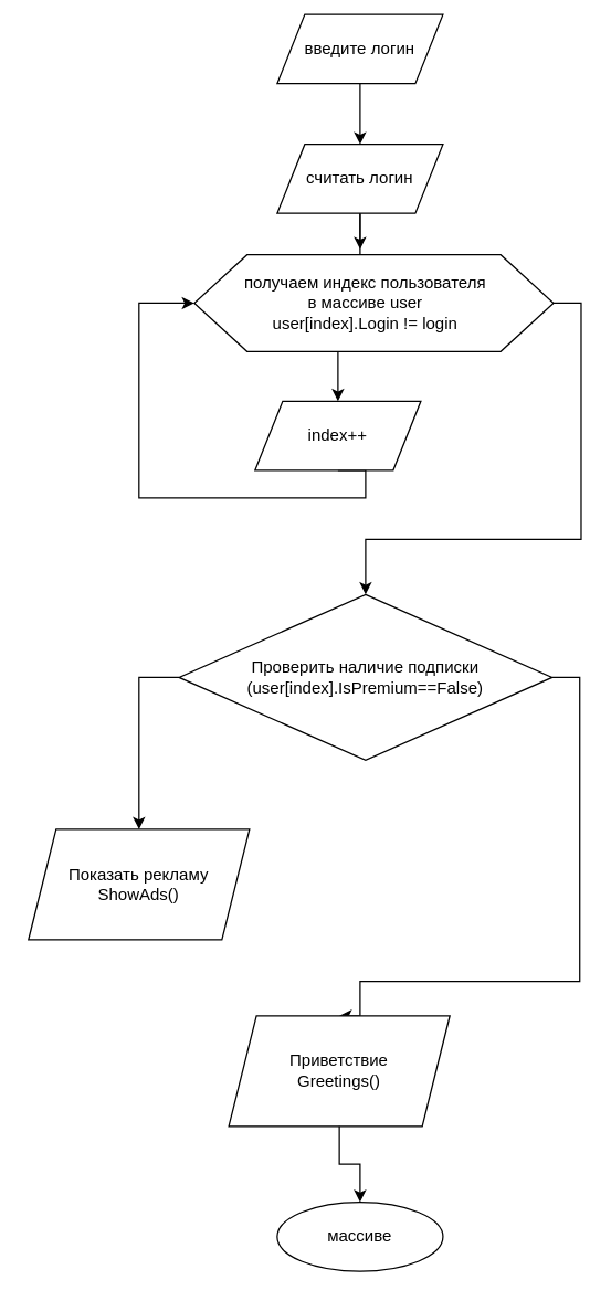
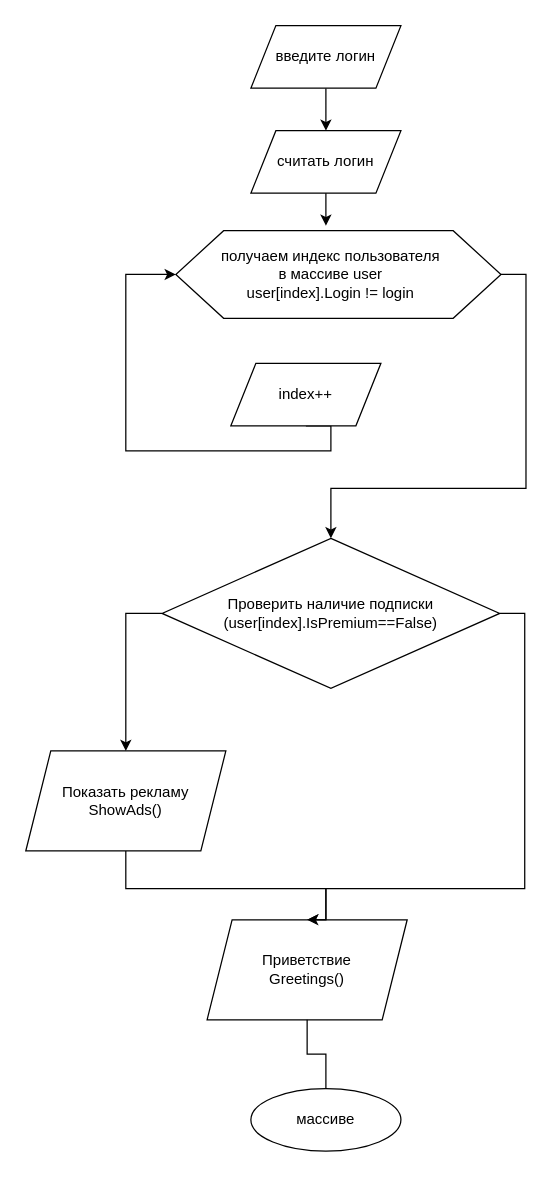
- <mxCell id="3" value="введите логин" style="shape=parallelogram;perimeter=parallelogramPerimeter;whiteSpace=wrap;html=1;fixedSize=1;" vertex="1" parent="1"><mxGeometry x="200" y="10" width="120" height="50" as="geometry" /></mxCell>
+ <mxCell id="3" value="введите логин" style="shape=parallelogram;perimeter=parallelogramPerimeter;whiteSpace=wrap;html=1;fixedSize=1;" vertex="1" parent="1"><mxGeometry x="200" y="20" width="120" height="50" as="geometry" /></mxCell>
- <mxCell id="4" value="" style="edgeStyle=orthogonalEdgeStyle;rounded=0;orthogonalLoop=1;jettySize=auto;html=1;" edge="1" parent="1" source="5" target="14"><mxGeometry relative="1" as="geometry" /></mxCell>
+ <mxCell id="16" style="edgeStyle=orthogonalEdgeStyle;rounded=0;orthogonalLoop=1;jettySize=auto;html=1;entryX=0.5;entryY=0;entryDx=0;entryDy=0;" edge="1" parent="1" source="17" target="15"><mxGeometry relative="1" as="geometry"><Array as="points"><mxPoint x="100" y="710" /><mxPoint x="260" y="710" /></Array></mxGeometry></mxCell>
- <mxCell id="19" style="edgeStyle=orthogonalEdgeStyle;rounded=0;orthogonalLoop=1;jettySize=auto;html=1;exitX=0.5;exitY=1;exitDx=0;exitDy=0;entryX=0.5;entryY=0;entryDx=0;entryDy=0;" edge="1" parent="1" source="15" target="18"><mxGeometry relative="1" as="geometry" /></mxCell>
+ <mxCell id="19" style="edgeStyle=orthogonalEdgeStyle;rounded=0;orthogonalLoop=1;jettySize=auto;html=1;exitX=0.5;exitY=1;exitDx=0;exitDy=0;entryX=0.5;entryY=0;entryDx=0;entryDy=0;endArrow=none;" edge="1" parent="1" source="15" target="18"><mxGeometry relative="1" as="geometry" /></mxCell>
